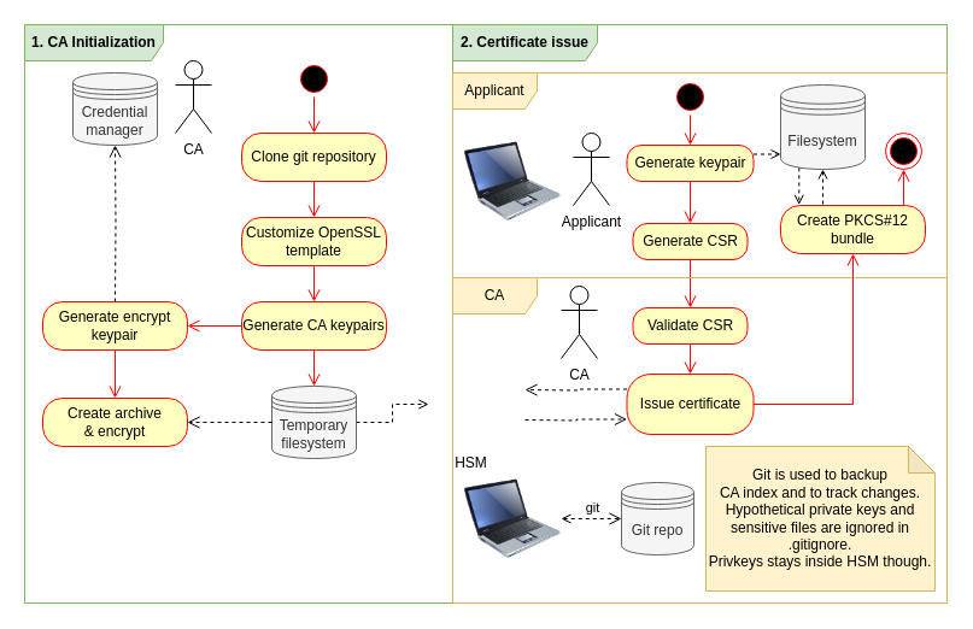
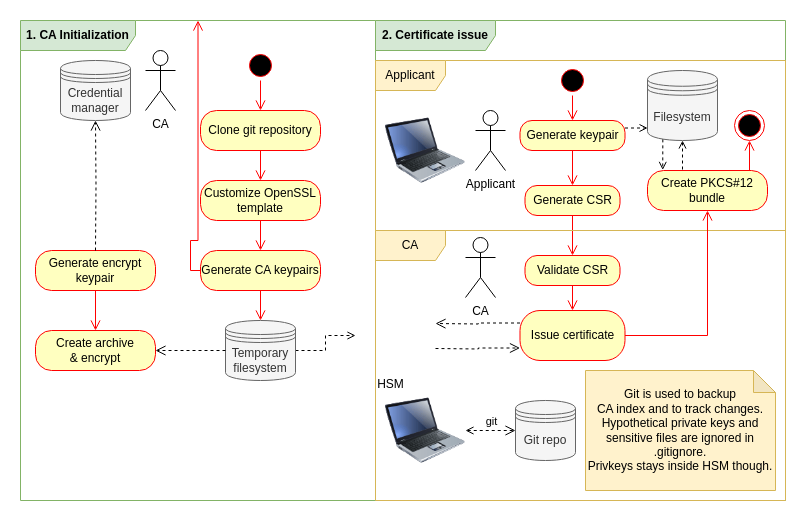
- <mxCell id="16" value="" style="edgeStyle=orthogonalEdgeStyle;html=1;verticalAlign=bottom;endArrow=open;endSize=8;strokeColor=#ff0000;rounded=0;entryX=1;entryY=0.5;entryDx=0;entryDy=0;exitX=0;exitY=0.5;exitDx=0;exitDy=0;" parent="1" source="6" target="13" edge="1"><mxGeometry relative="1" as="geometry"><mxPoint x="165" y="360" as="targetPoint" /><mxPoint x="235" y="360" as="sourcePoint" /></mxGeometry></mxCell>
+ <mxCell id="16" value="" style="edgeStyle=orthogonalEdgeStyle;html=1;verticalAlign=bottom;endArrow=open;endSize=8;strokeColor=#ff0000;rounded=0;exitX=0;exitY=0.5;exitDx=0;exitDy=0;" parent="1" source="6" target="2" edge="1"><mxGeometry relative="1" as="geometry"><mxPoint x="165" y="360" as="targetPoint" /><mxPoint x="235" y="360" as="sourcePoint" /></mxGeometry></mxCell>
